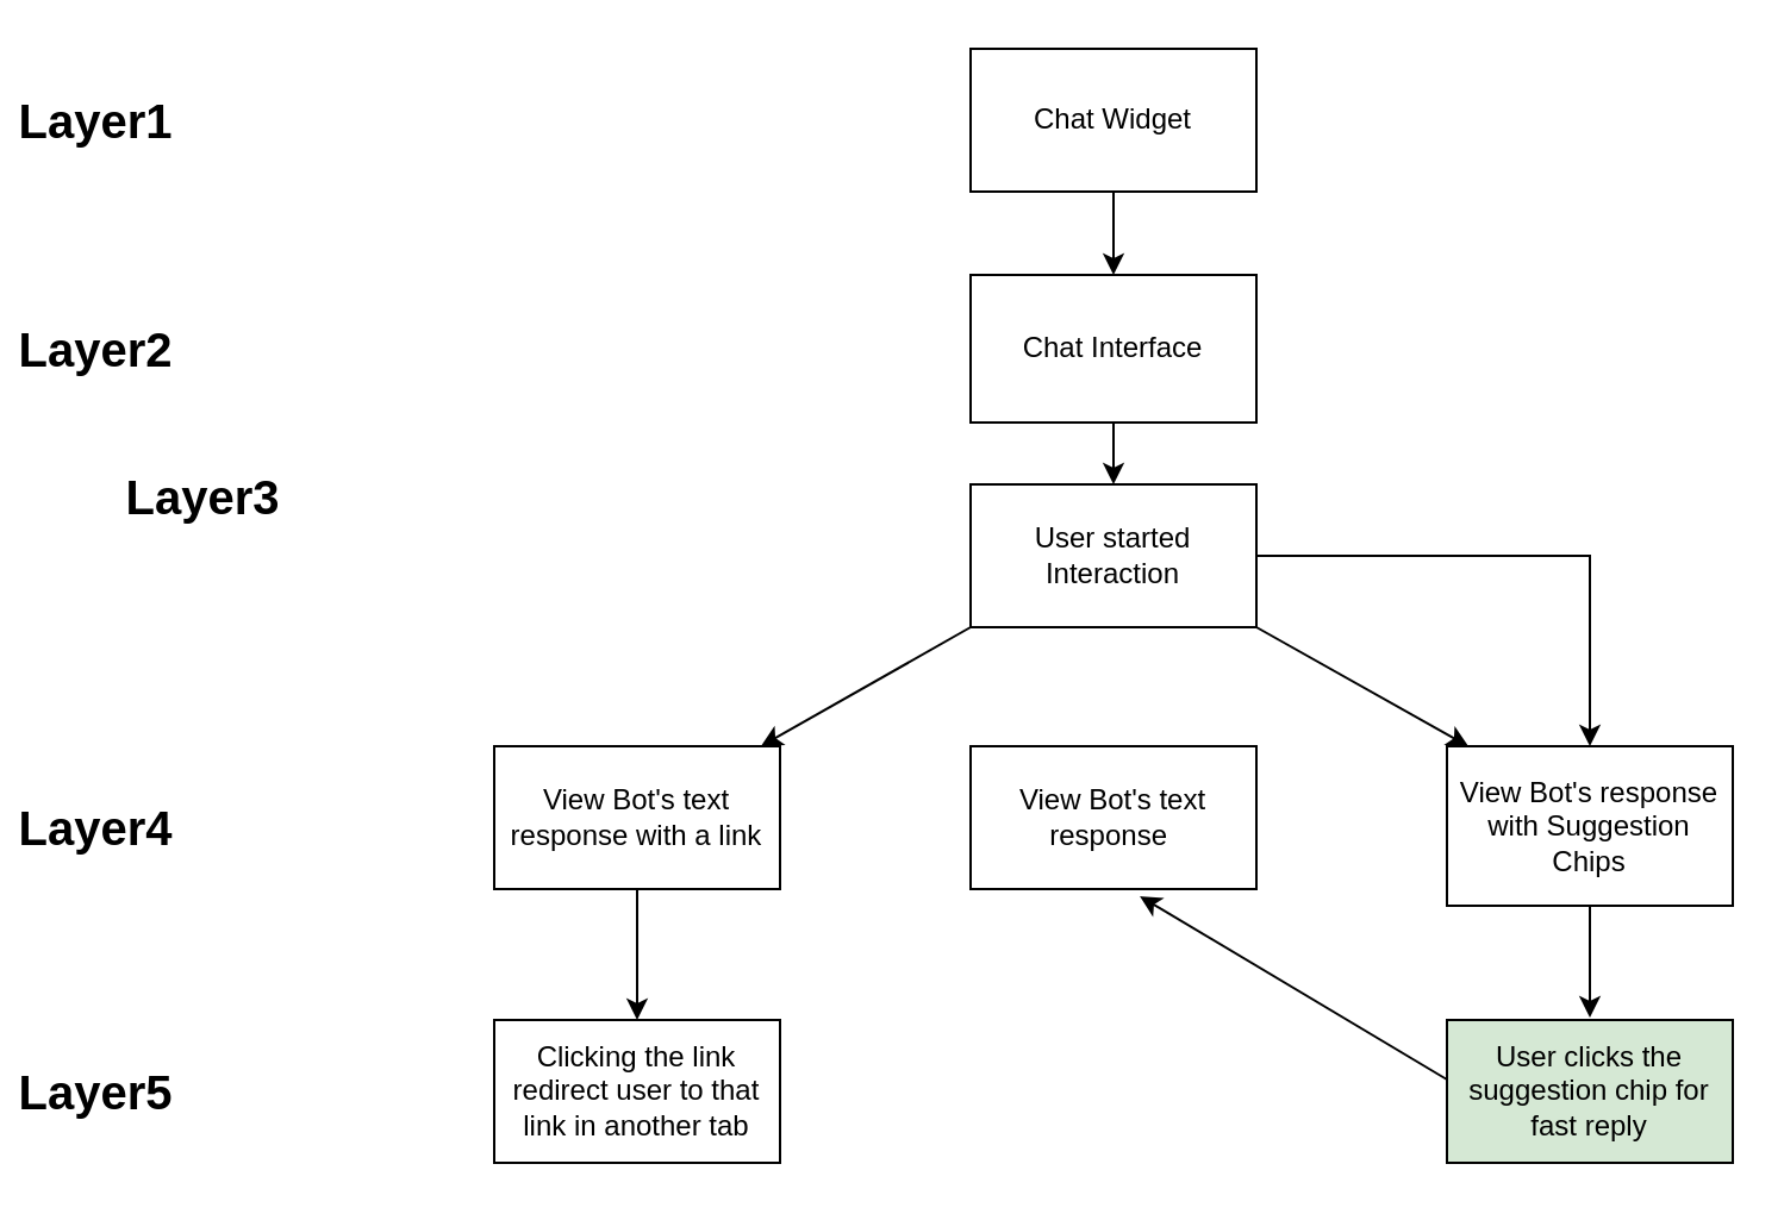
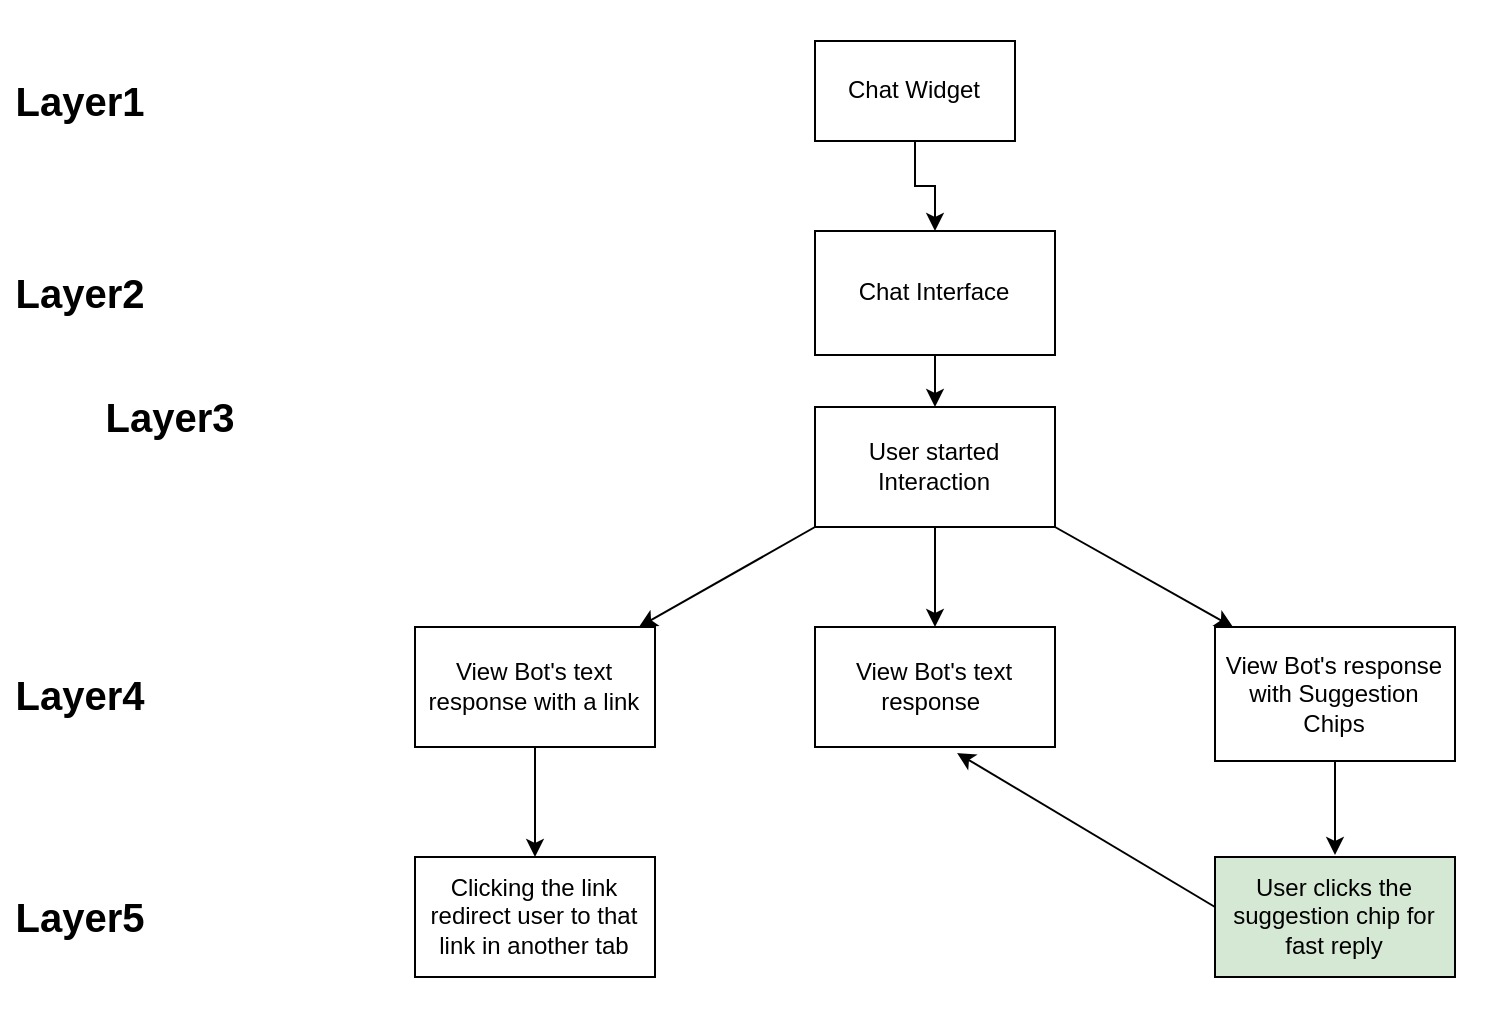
- <mxCell id="3" value="Chat Widget" style="rounded=0;whiteSpace=wrap;html=1;" vertex="1" parent="1"><mxGeometry x="407" y="20" width="120" height="60" as="geometry" /></mxCell>
+ <mxCell id="3" value="Chat Widget" style="rounded=0;whiteSpace=wrap;html=1;" vertex="1" parent="1"><mxGeometry x="407" y="20" width="100" height="50" as="geometry" /></mxCell>
- <mxCell id="6" style="edgeStyle=orthogonalEdgeStyle;rounded=0;orthogonalLoop=1;jettySize=auto;html=1;" edge="1" parent="1" source="7" target="12"><mxGeometry relative="1" as="geometry" /></mxCell>
+ <mxCell id="6" style="edgeStyle=orthogonalEdgeStyle;rounded=0;orthogonalLoop=1;jettySize=auto;html=1;entryX=0.5;entryY=0;entryDx=0;entryDy=0;" edge="1" parent="1" source="7" target="8"><mxGeometry relative="1" as="geometry" /></mxCell>
